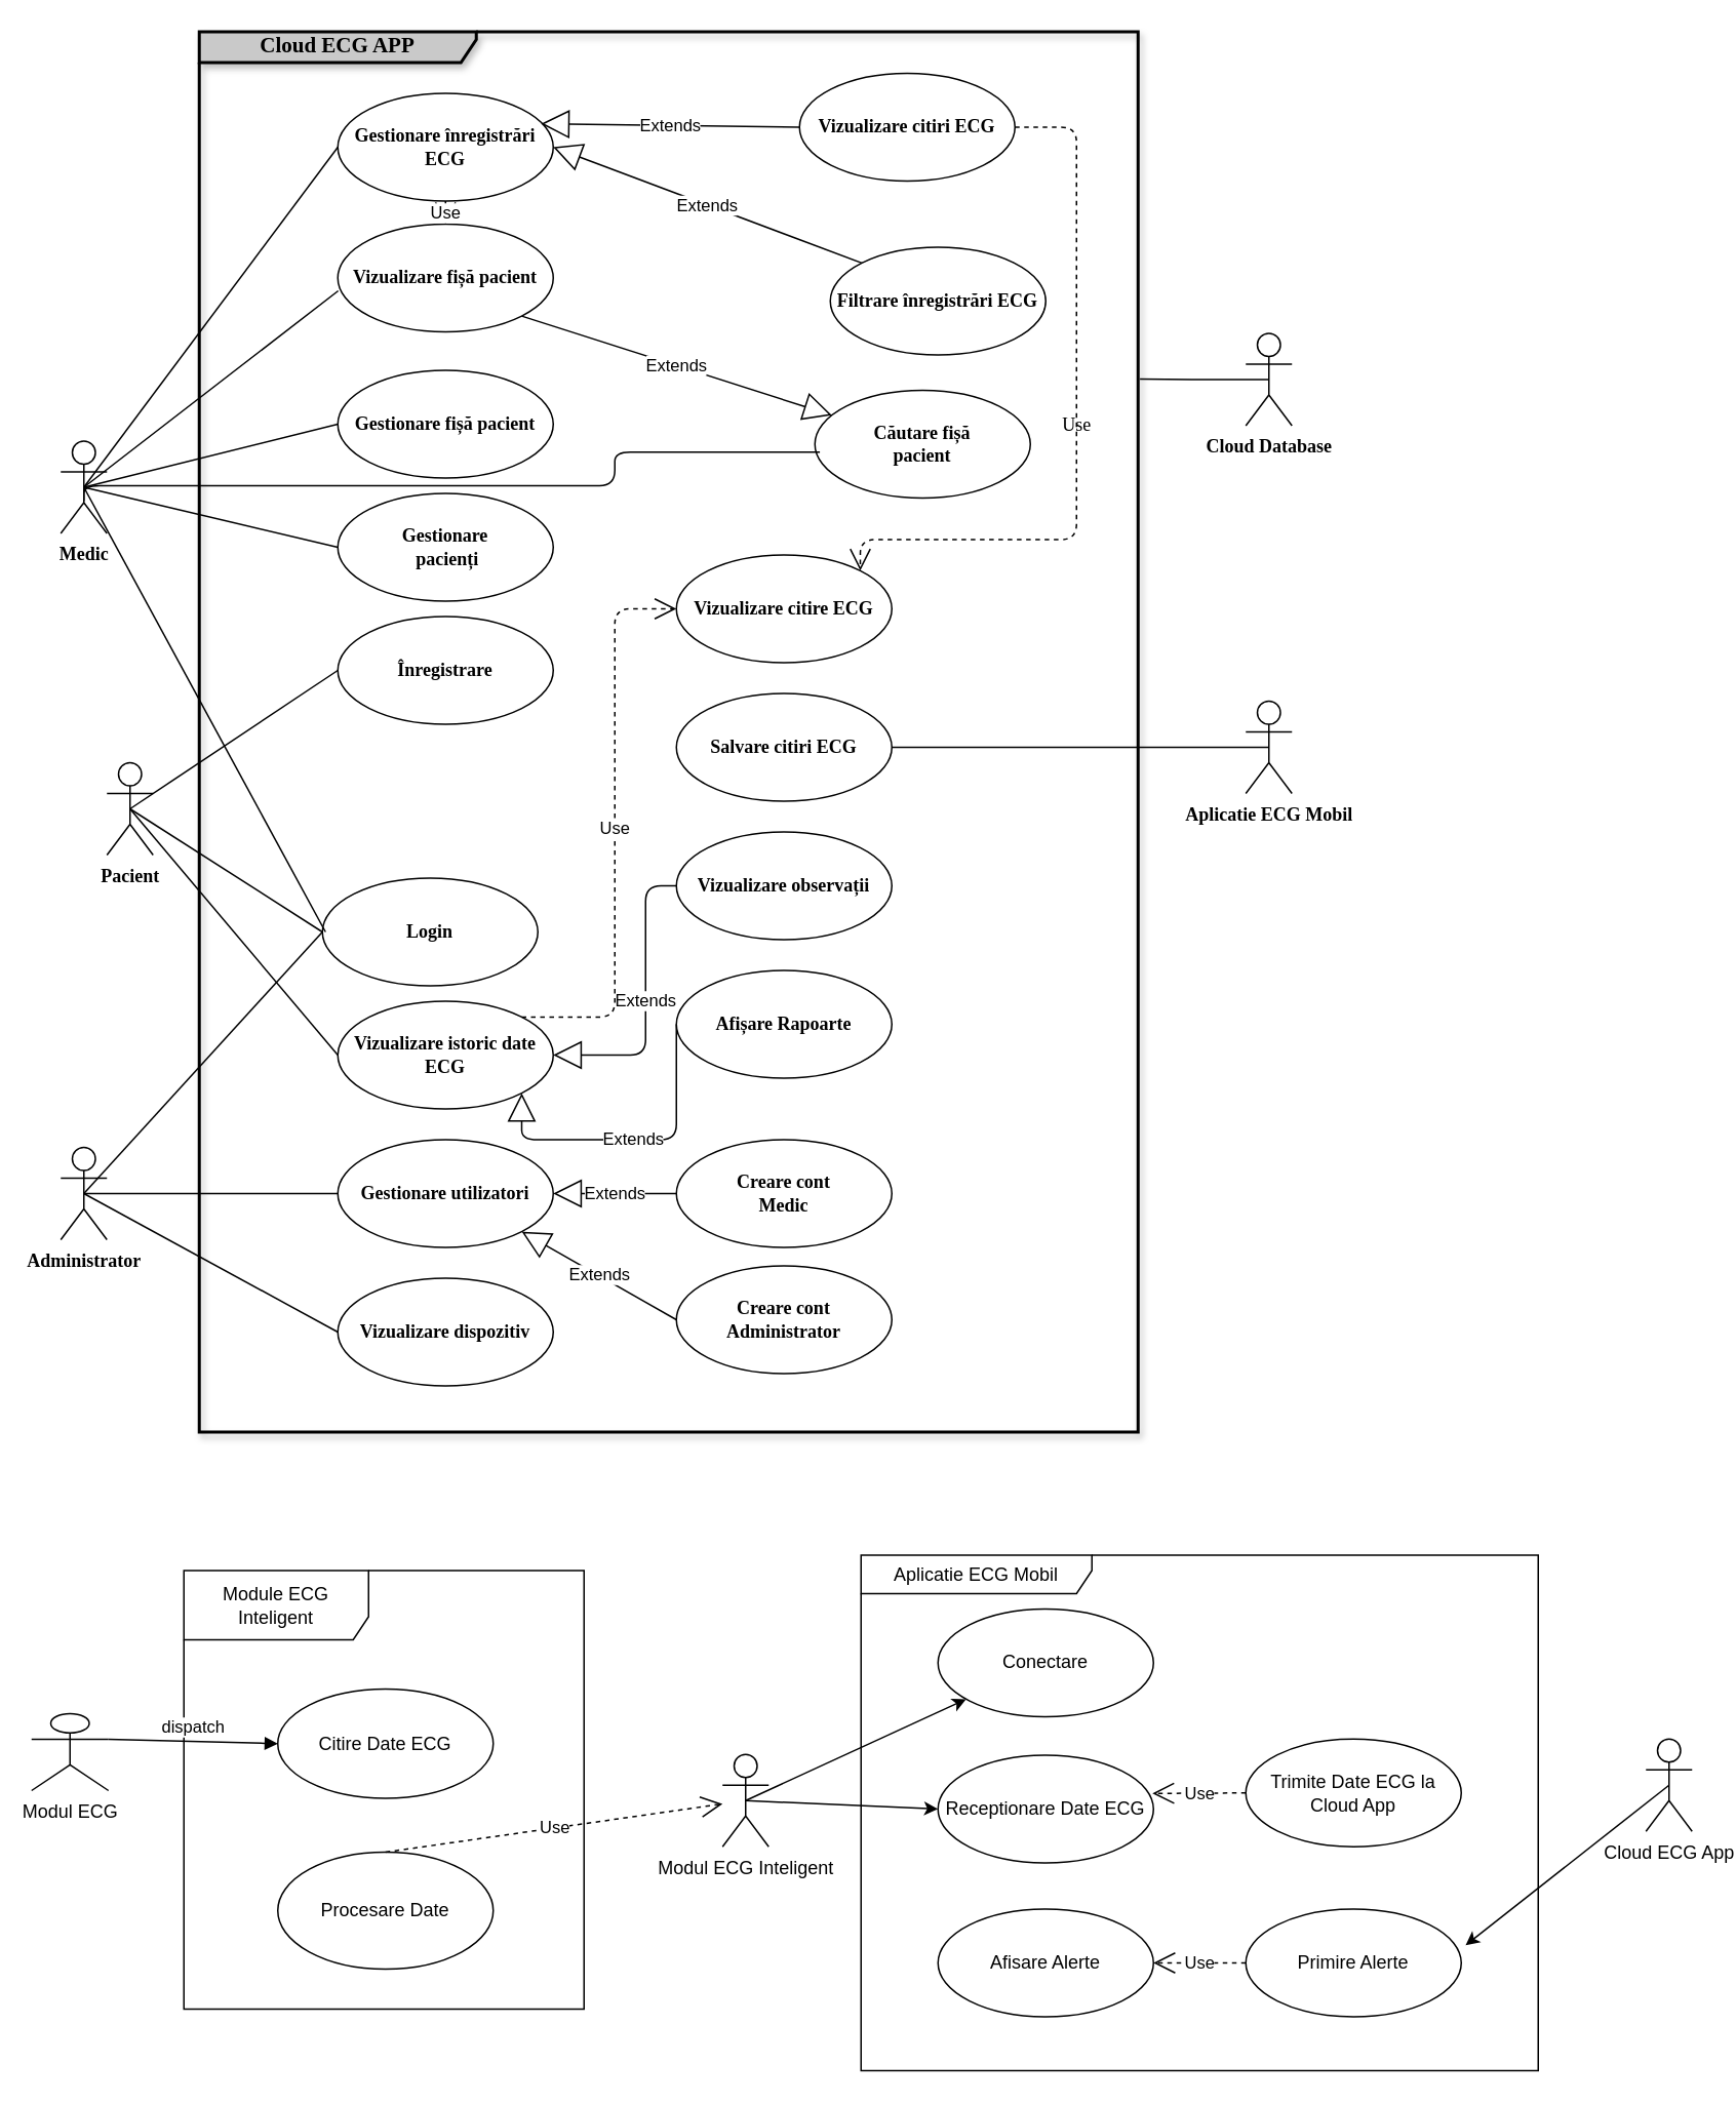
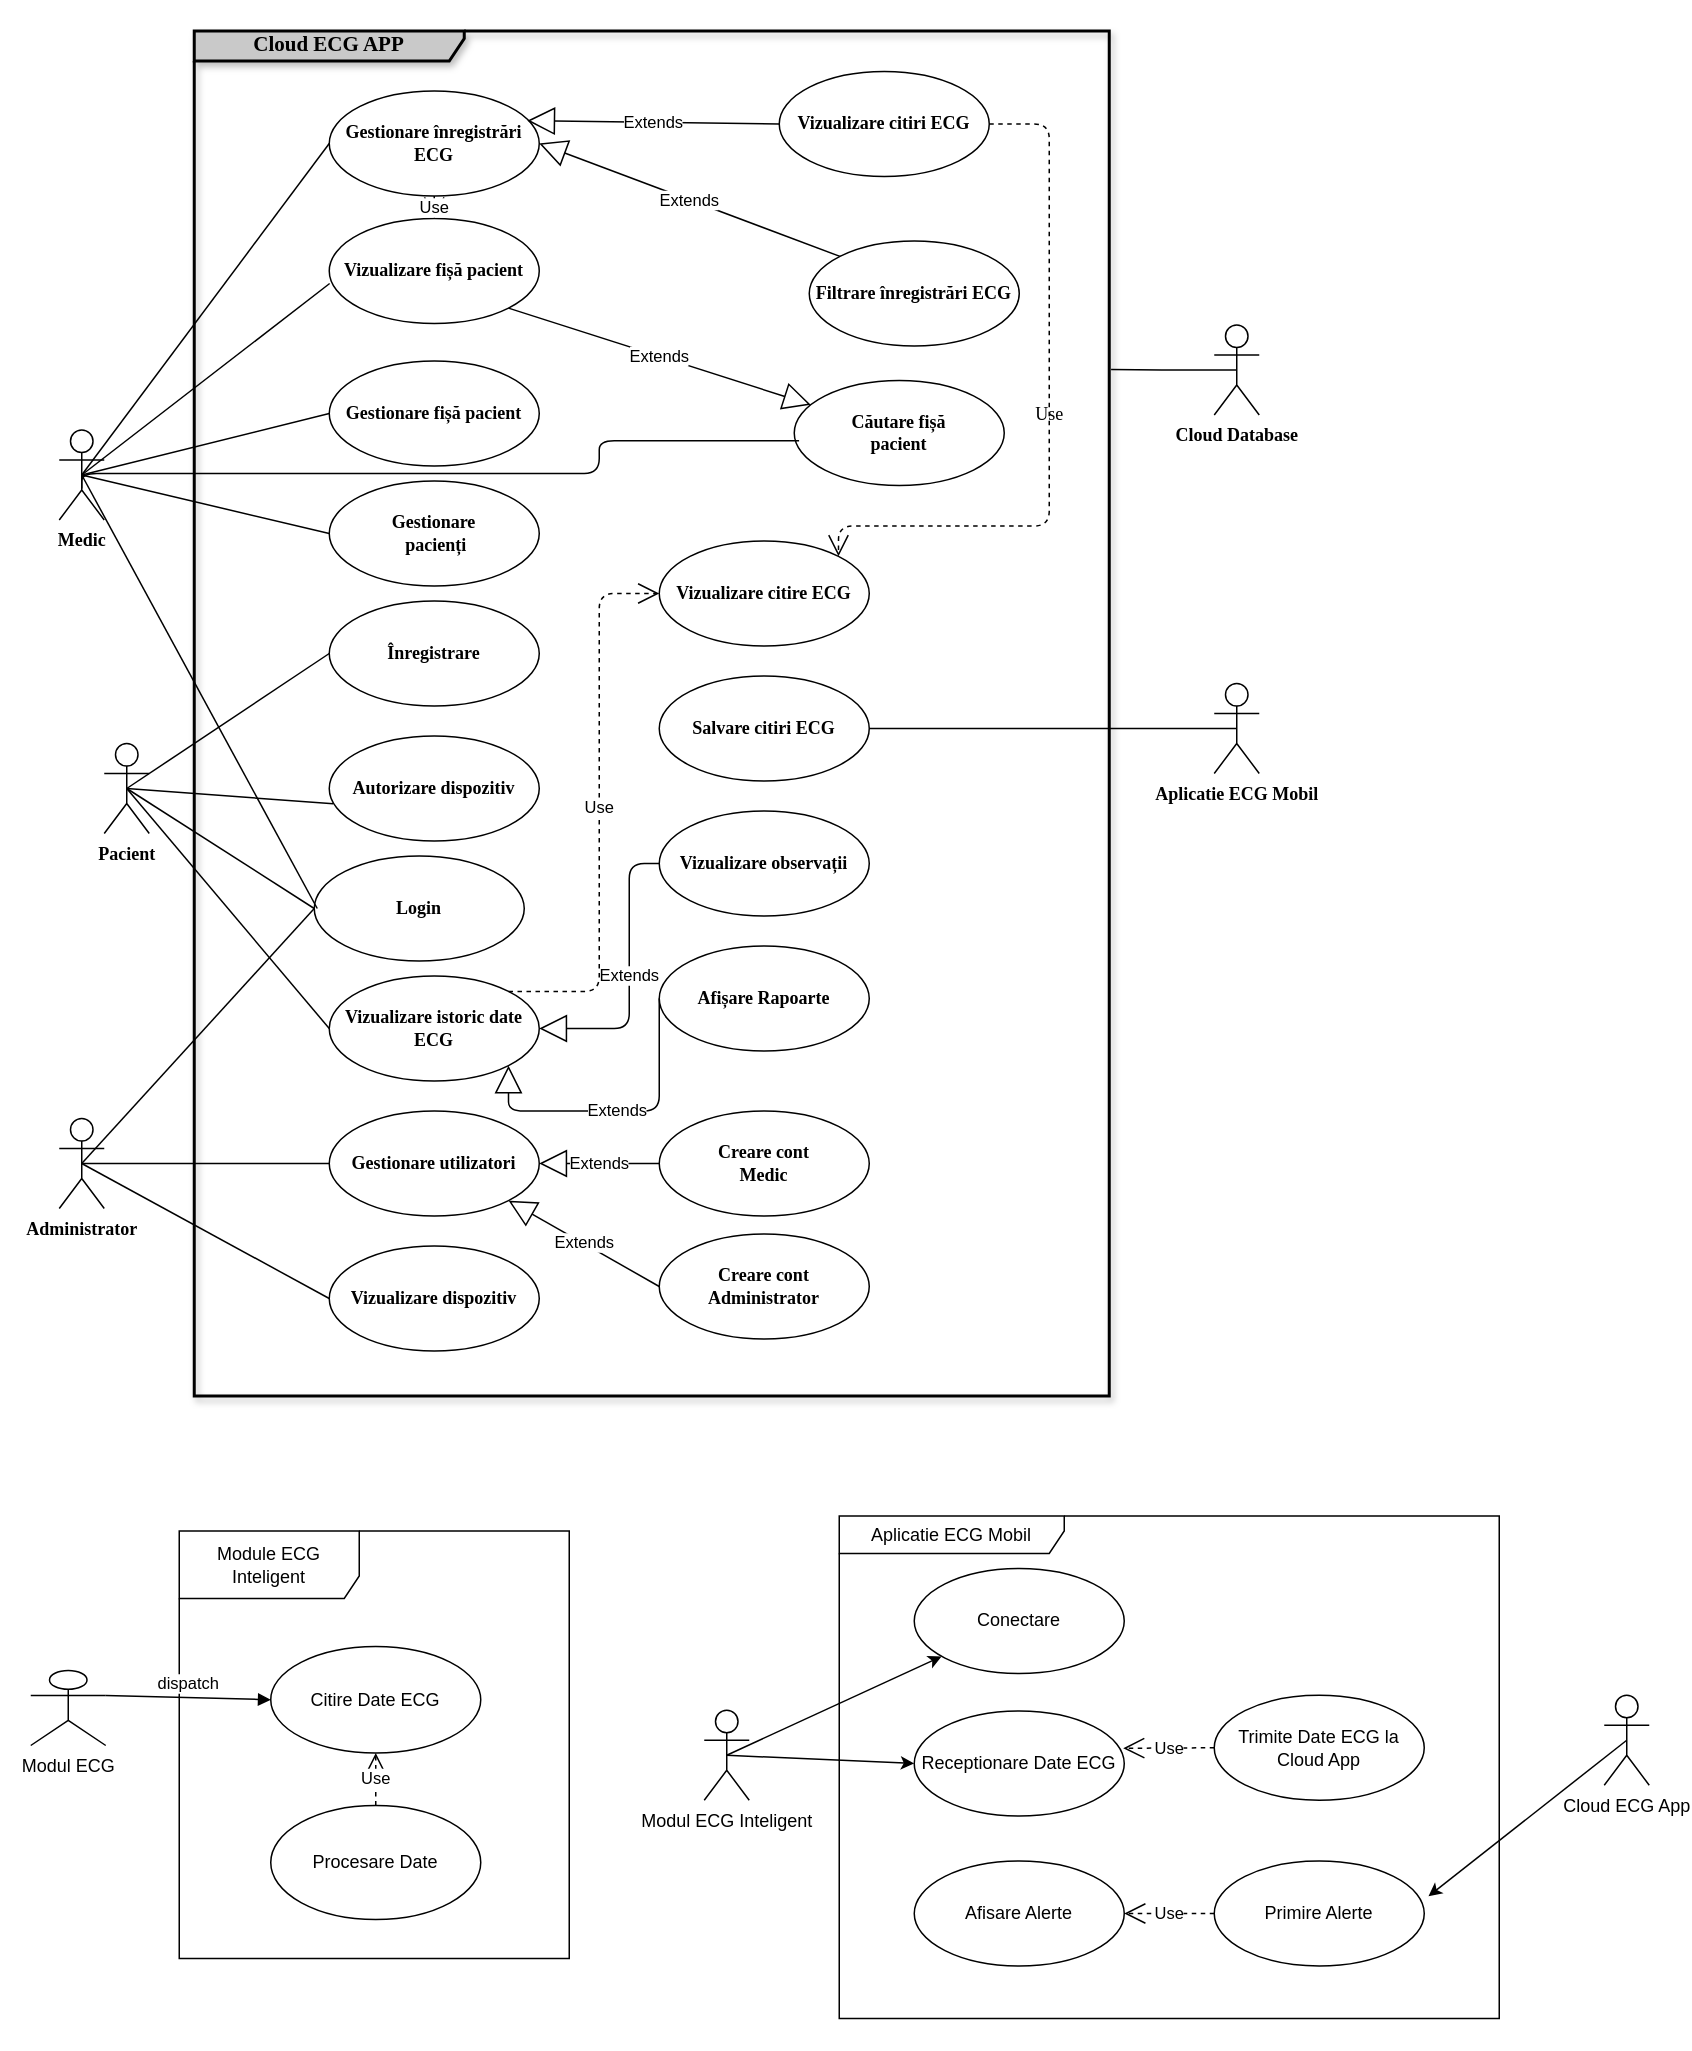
+ <mxCell id="46" value="Autorizare dispozitiv" style="ellipse;whiteSpace=wrap;html=1;shadow=0;fillColor=none;fontFamily=Verdana;fontStyle=1" parent="1" vertex="1"><mxGeometry x="219" y="490" width="140" height="70" as="geometry" /></mxCell>
+ <mxCell id="61" value="" style="endArrow=none;html=1;labelBackgroundColor=none;strokeColor=#000000;strokeWidth=1;fontFamily=Verdana;fontSize=12;fontColor=#000000;exitX=0.5;exitY=0.5;exitDx=0;exitDy=0;exitPerimeter=0;entryX=0.019;entryY=0.645;entryDx=0;entryDy=0;elbow=vertical;entryPerimeter=0;" parent="1" source="4" target="46" edge="1"><mxGeometry width="50" height="50" relative="1" as="geometry"><mxPoint x="599" y="540" as="sourcePoint" /><mxPoint x="649" y="490" as="targetPoint" /></mxGeometry></mxCell>
- <mxCell id="47" value="Use" style="endArrow=open;endSize=12;dashed=1;html=1;exitX=0.5;exitY=0;exitDx=0;exitDy=0;" parent="1" source="38" target="39" edge="1"><mxGeometry width="160" relative="1" as="geometry"><mxPoint x="480" y="1163" as="sourcePoint" /><mxPoint x="640" y="1163" as="targetPoint" /></mxGeometry></mxCell>
+ <mxCell id="47" value="Use" style="endArrow=open;endSize=12;dashed=1;html=1;exitX=0.5;exitY=0;exitDx=0;exitDy=0;entryX=0.5;entryY=1;entryDx=0;entryDy=0;" parent="1" source="38" target="35" edge="1"><mxGeometry width="160" relative="1" as="geometry"><mxPoint x="480" y="1163" as="sourcePoint" /><mxPoint x="640" y="1163" as="targetPoint" /></mxGeometry></mxCell>
